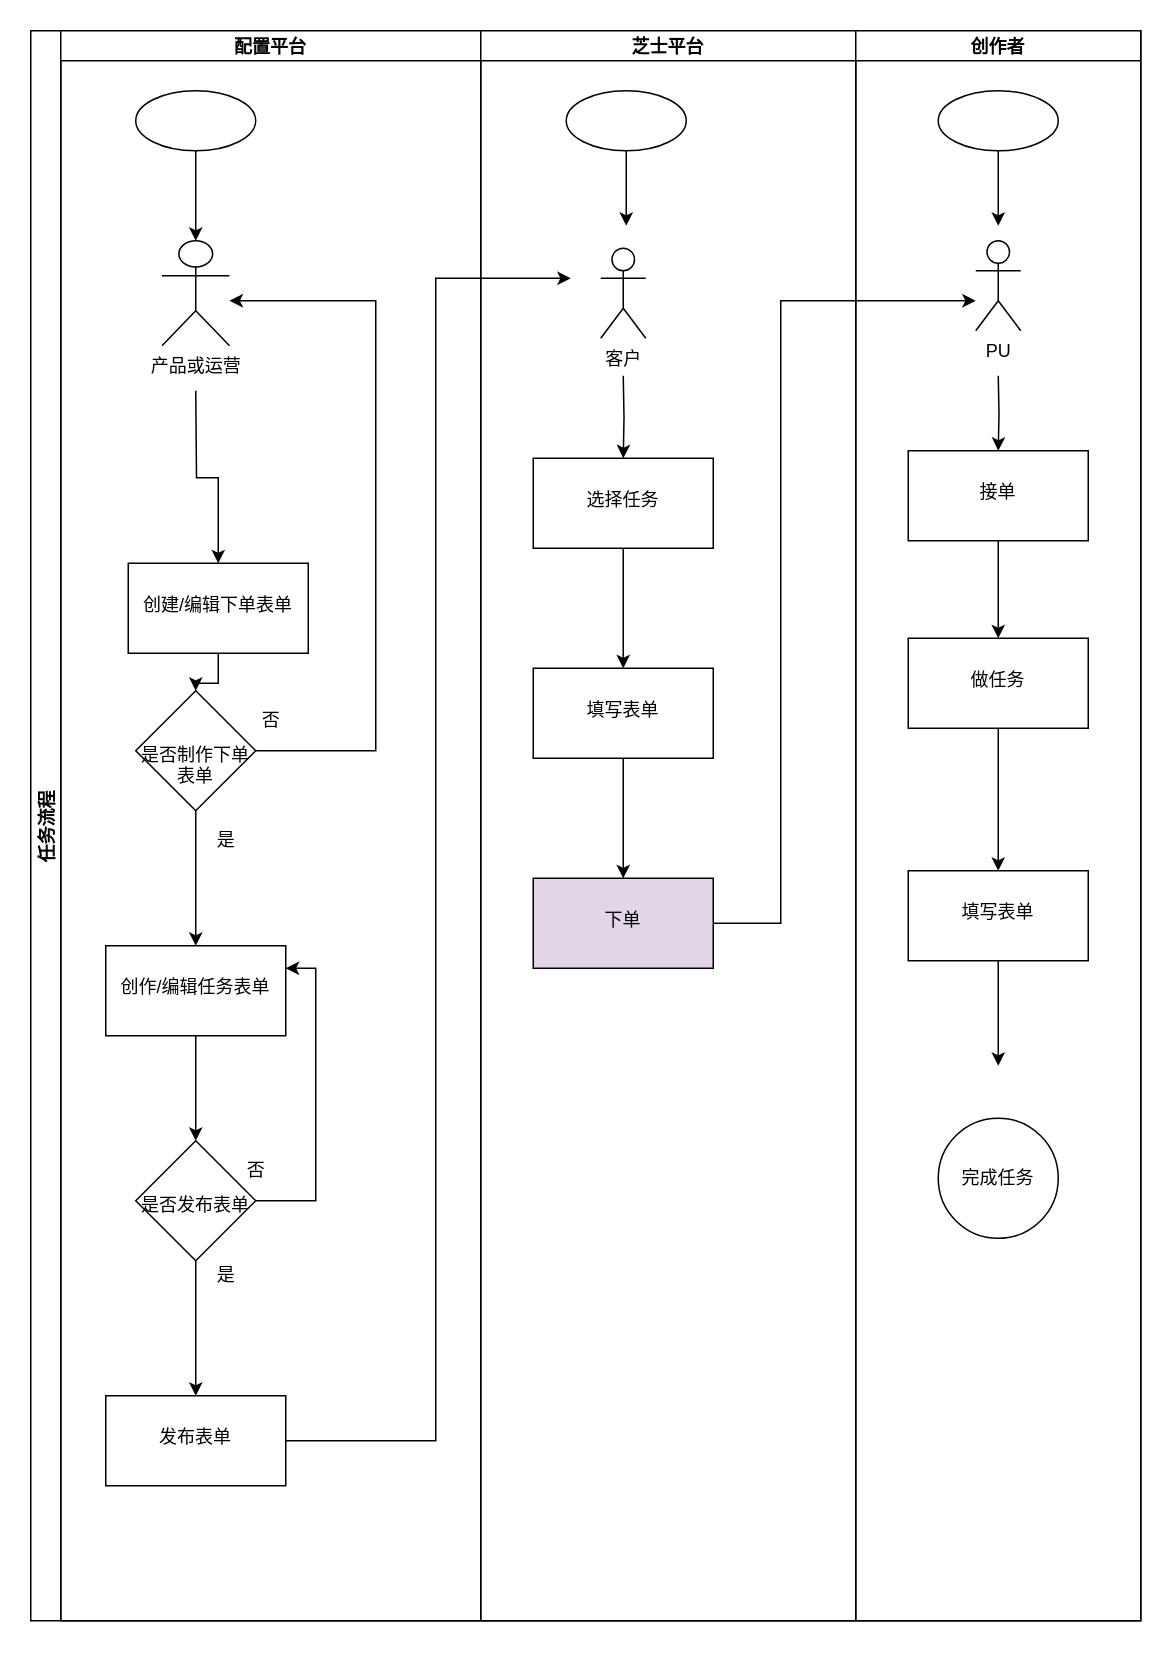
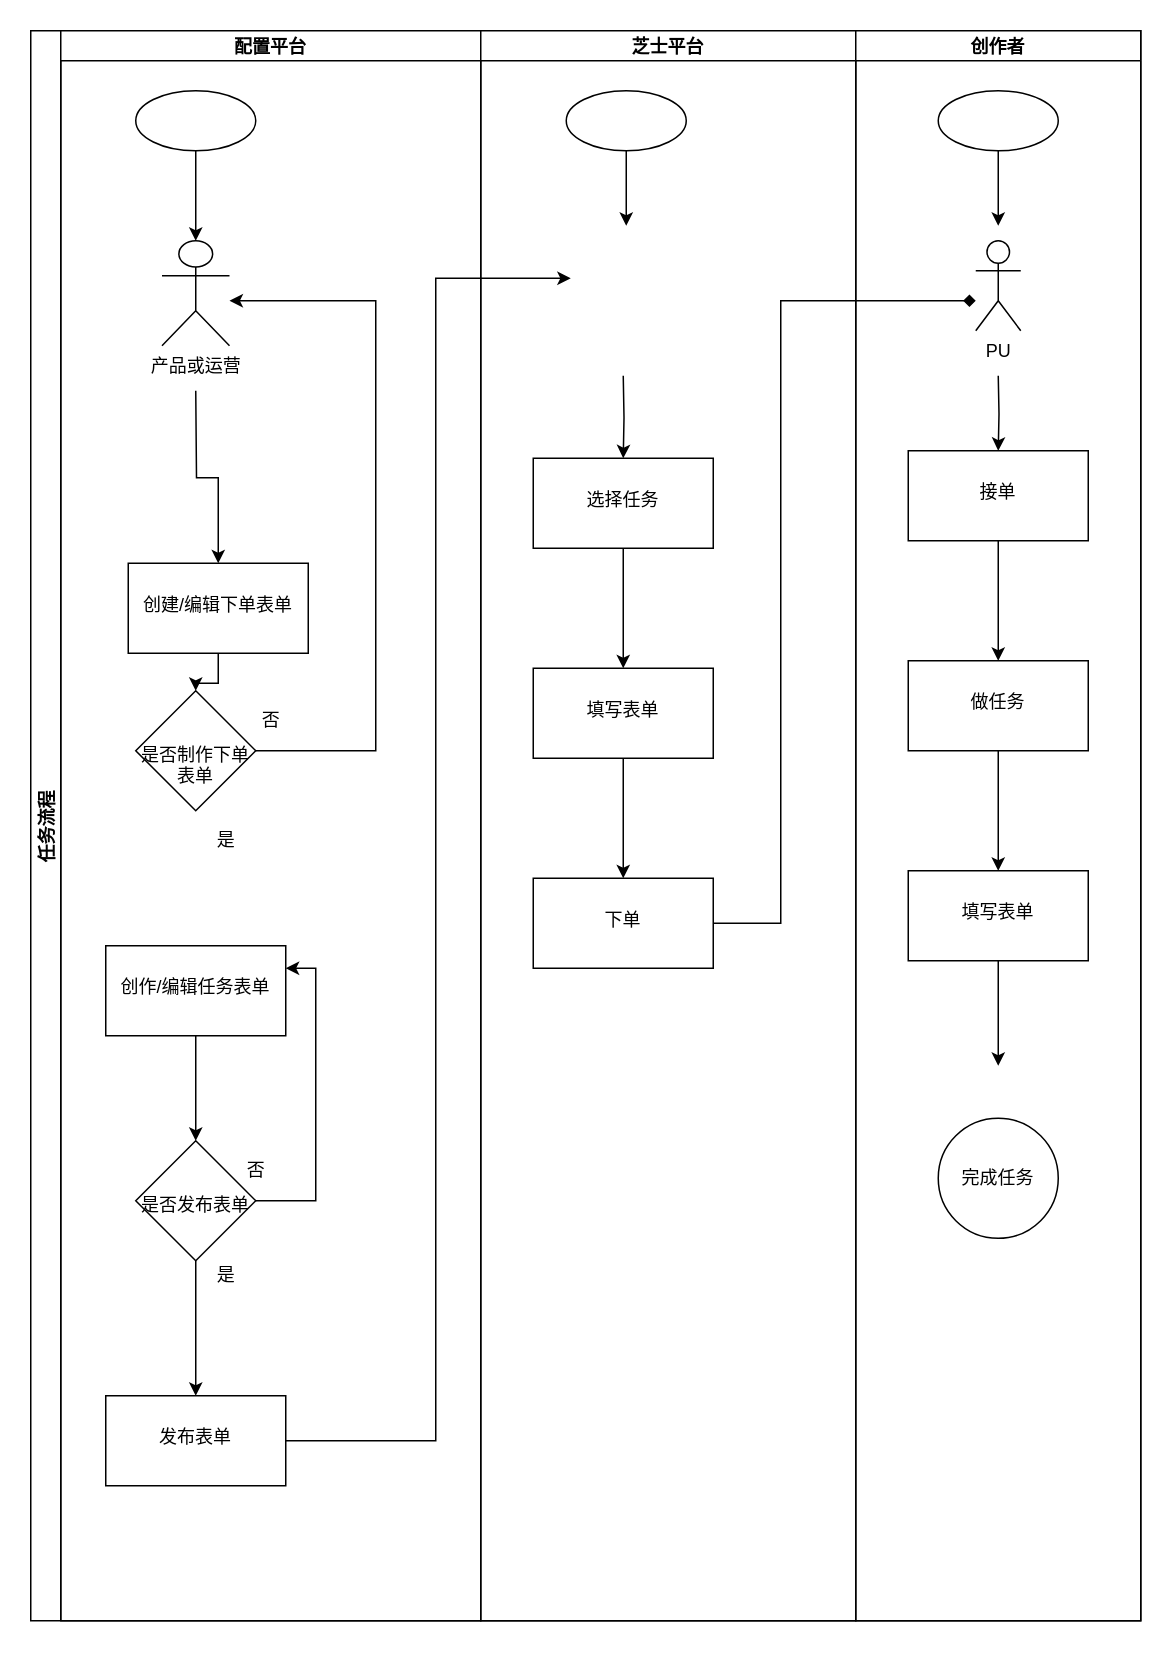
- <mxCell id="12" value="客户" style="shape=umlActor;verticalLabelPosition=bottom;verticalAlign=top;html=1;outlineConnect=0;" vertex="1" parent="10"><mxGeometry x="80" y="145" width="30" height="60" as="geometry" /></mxCell>
- <mxCell id="39" style="edgeStyle=orthogonalEdgeStyle;rounded=0;orthogonalLoop=1;jettySize=auto;html=1;" edge="1" parent="1" source="40" target="16"><mxGeometry relative="1" as="geometry"><mxPoint x="530" y="200" as="targetPoint" /><Array as="points"><mxPoint x="520" y="615" /><mxPoint x="520" y="200" /></Array></mxGeometry></mxCell>
+ <mxCell id="39" style="edgeStyle=orthogonalEdgeStyle;rounded=0;orthogonalLoop=1;jettySize=auto;html=1;endArrow=diamond;" edge="1" parent="1" source="40" target="16"><mxGeometry relative="1" as="geometry"><mxPoint x="530" y="200" as="targetPoint" /><Array as="points"><mxPoint x="520" y="615" /><mxPoint x="520" y="200" /></Array></mxGeometry></mxCell>
- <mxCell id="18" value="&lt;br&gt;做任务" style="whiteSpace=wrap;html=1;verticalAlign=top;" vertex="1" parent="14"><mxGeometry x="35" y="405" width="120" height="60" as="geometry" /></mxCell>
+ <mxCell id="18" value="&lt;br&gt;做任务" style="whiteSpace=wrap;html=1;verticalAlign=top;" vertex="1" parent="14"><mxGeometry x="35" y="420" width="120" height="60" as="geometry" /></mxCell>
- <mxCell id="28" value="" style="edgeStyle=orthogonalEdgeStyle;rounded=0;orthogonalLoop=1;jettySize=auto;html=1;" edge="1" parent="1" source="8" target="27"><mxGeometry relative="1" as="geometry" /></mxCell>
- <mxCell id="40" value="&lt;br&gt;下单" style="whiteSpace=wrap;html=1;verticalAlign=top;fillColor=#e1d5e7;" vertex="1" parent="1"><mxGeometry x="355" y="585" width="120" height="60" as="geometry" /></mxCell>
+ <mxCell id="40" value="&lt;br&gt;下单" style="whiteSpace=wrap;html=1;verticalAlign=top;" vertex="1" parent="1"><mxGeometry x="355" y="585" width="120" height="60" as="geometry" /></mxCell>
